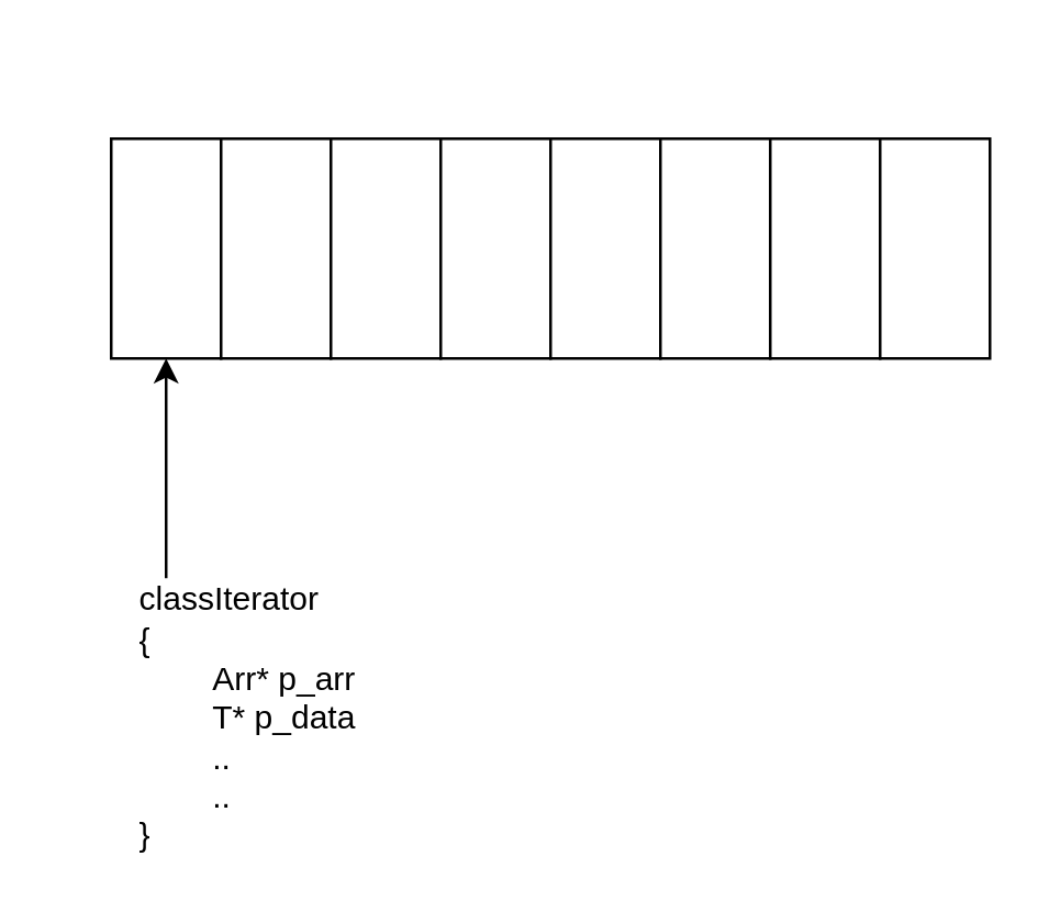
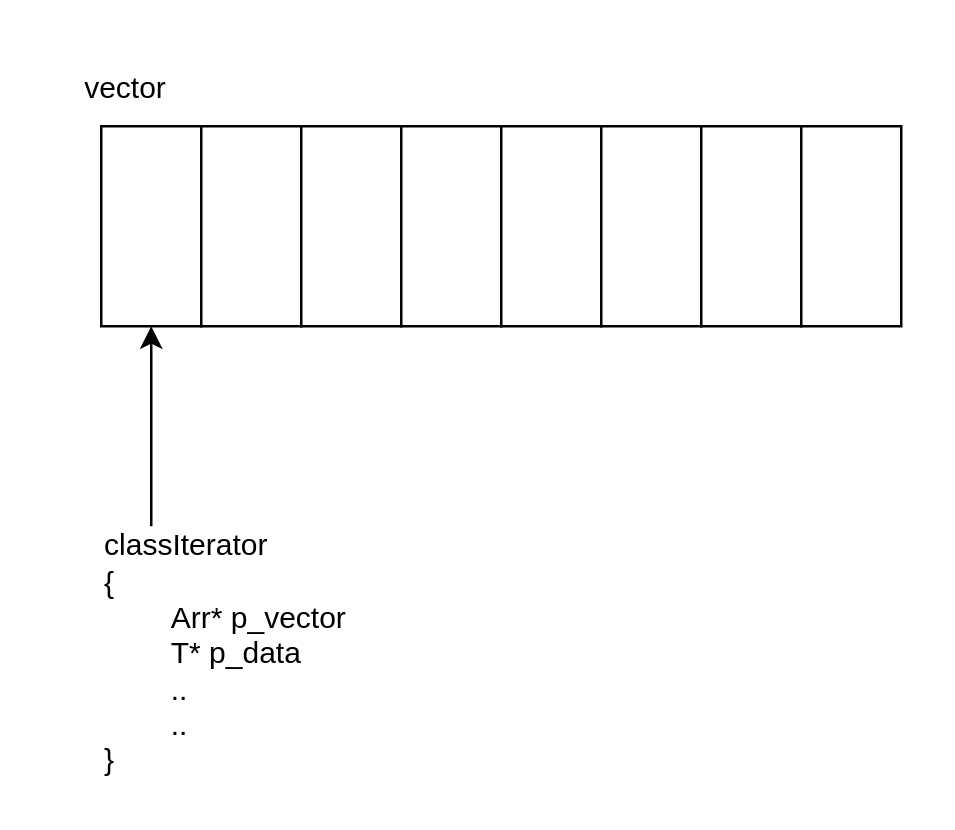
+ <mxCell id="10" value="vector" style="text;html=1;strokeColor=none;fillColor=none;align=center;verticalAlign=middle;whiteSpace=wrap;rounded=0;" vertex="1" parent="1"><mxGeometry x="20" y="20" width="60" height="30" as="geometry" /></mxCell>
- <mxCell id="12" value="&lt;div style=&quot;text-align: left&quot;&gt;&lt;span&gt;classIterator&lt;/span&gt;&lt;/div&gt;&lt;div style=&quot;text-align: left&quot;&gt;&lt;span&gt;{&lt;/span&gt;&lt;/div&gt;&lt;div style=&quot;text-align: left&quot;&gt;&lt;span&gt;&lt;span style=&quot;white-space: pre&quot;&gt;&#09;&lt;/span&gt;Arr* p_arr&lt;br&gt;&lt;/span&gt;&lt;/div&gt;&lt;div style=&quot;text-align: left&quot;&gt;&lt;span&gt;&lt;span style=&quot;white-space: pre&quot;&gt;&#09;&lt;/span&gt;T* p_data&lt;br&gt;&lt;/span&gt;&lt;/div&gt;&lt;div style=&quot;text-align: left&quot;&gt;&lt;span style=&quot;white-space: pre&quot;&gt;&#09;&lt;/span&gt;..&lt;br&gt;&lt;/div&gt;&lt;div style=&quot;text-align: left&quot;&gt;&lt;span style=&quot;white-space: pre&quot;&gt;&#09;&lt;/span&gt;..&lt;br&gt;&lt;/div&gt;&lt;div style=&quot;text-align: left&quot;&gt;&lt;span&gt;}&lt;/span&gt;&lt;/div&gt;" style="text;html=1;strokeColor=none;fillColor=none;align=center;verticalAlign=middle;whiteSpace=wrap;rounded=0;" vertex="1" parent="1"><mxGeometry x="20" y="212" width="140" height="98" as="geometry" /></mxCell>
+ <mxCell id="12" value="&lt;div style=&quot;text-align: left&quot;&gt;&lt;span&gt;classIterator&lt;/span&gt;&lt;/div&gt;&lt;div style=&quot;text-align: left&quot;&gt;&lt;span&gt;{&lt;/span&gt;&lt;/div&gt;&lt;div style=&quot;text-align: left&quot;&gt;&lt;span&gt;&lt;span style=&quot;white-space: pre&quot;&gt;&#09;&lt;/span&gt;Arr* p_vector&lt;br&gt;&lt;/span&gt;&lt;/div&gt;&lt;div style=&quot;text-align: left&quot;&gt;&lt;span&gt;&lt;span style=&quot;white-space: pre&quot;&gt;&#09;&lt;/span&gt;T* p_data&lt;br&gt;&lt;/span&gt;&lt;/div&gt;&lt;div style=&quot;text-align: left&quot;&gt;&lt;span style=&quot;white-space: pre&quot;&gt;&#09;&lt;/span&gt;..&lt;br&gt;&lt;/div&gt;&lt;div style=&quot;text-align: left&quot;&gt;&lt;span style=&quot;white-space: pre&quot;&gt;&#09;&lt;/span&gt;..&lt;br&gt;&lt;/div&gt;&lt;div style=&quot;text-align: left&quot;&gt;&lt;span&gt;}&lt;/span&gt;&lt;/div&gt;" style="text;html=1;strokeColor=none;fillColor=none;align=center;verticalAlign=middle;whiteSpace=wrap;rounded=0;" vertex="1" parent="1"><mxGeometry x="20" y="212" width="140" height="98" as="geometry" /></mxCell>
